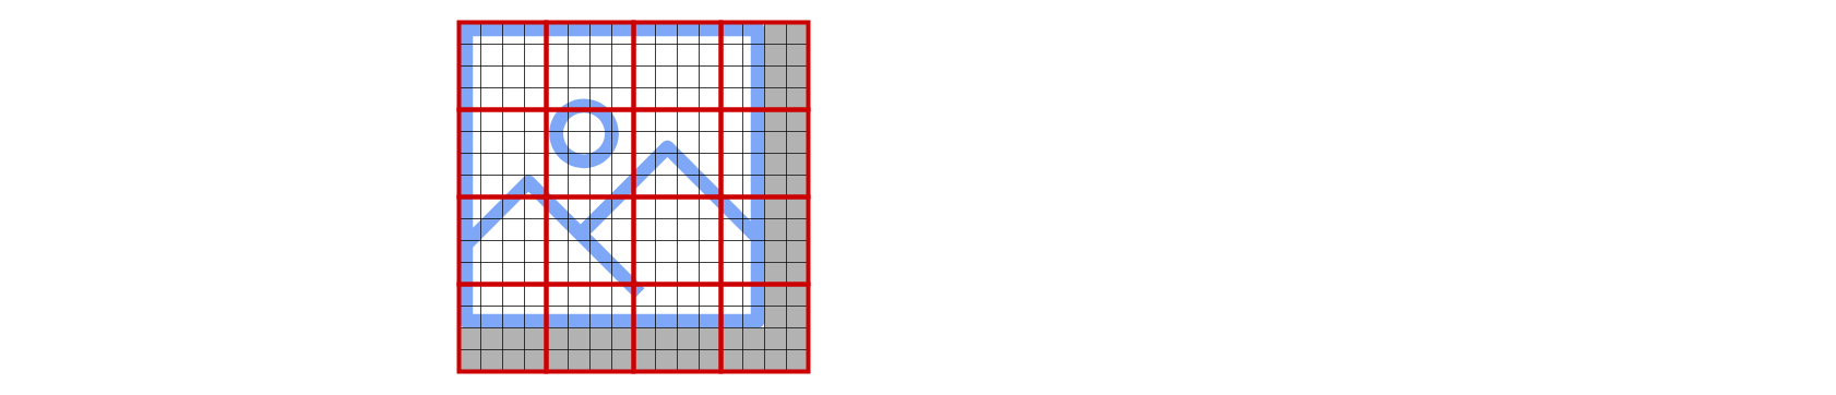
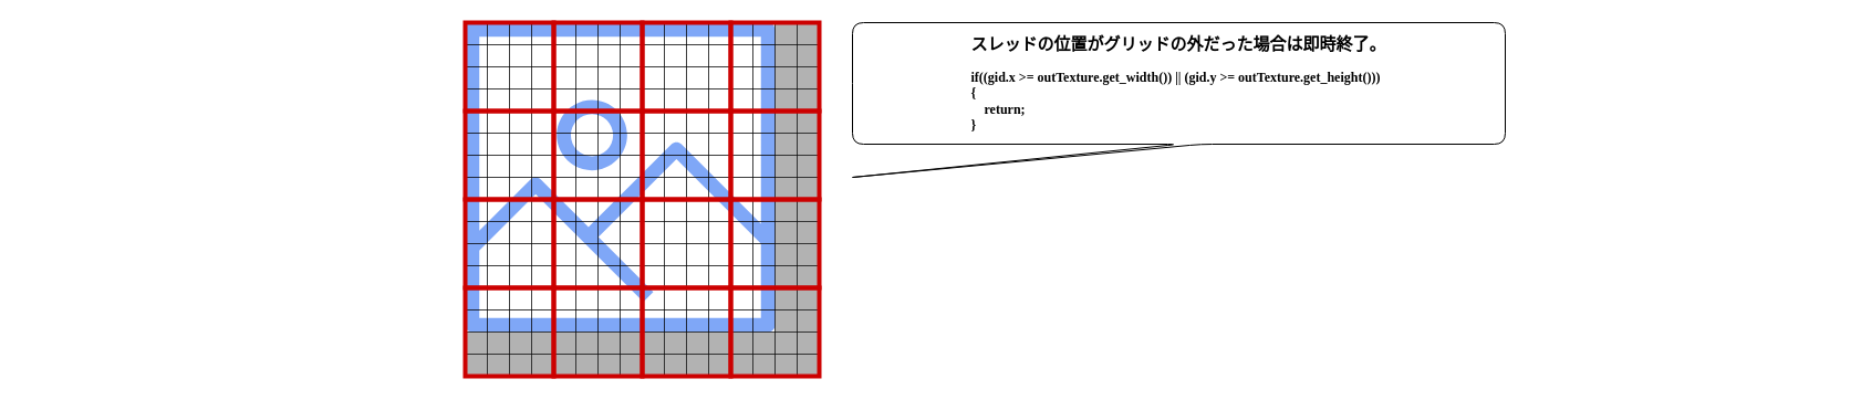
+ <mxCell id="278" value="&lt;div style=&quot;border-color: var(--border-color); font-family: &amp;quot;Lucida Console&amp;quot;; font-weight: 700; text-align: left;&quot;&gt;&lt;font style=&quot;font-size: 15px;&quot;&gt;スレッドの位置がグリッドの外だった場合は即時終了。&lt;/font&gt;&lt;br style=&quot;border-color: var(--border-color);&quot;&gt;&lt;/div&gt;&lt;div style=&quot;border-color: var(--border-color); font-family: &amp;quot;Lucida Console&amp;quot;; font-weight: 700; text-align: left;&quot;&gt;&lt;br style=&quot;border-color: var(--border-color);&quot;&gt;&lt;/div&gt;&lt;div style=&quot;border-color: var(--border-color); font-family: &amp;quot;Lucida Console&amp;quot;; font-weight: 700; text-align: left;&quot;&gt;if((gid.x &amp;gt;= outTexture.get_width()) || (gid.y &amp;gt;= outTexture.get_height()))&lt;br style=&quot;border-color: var(--border-color);&quot;&gt;&lt;/div&gt;&lt;div style=&quot;border-color: var(--border-color); font-family: &amp;quot;Lucida Console&amp;quot;; font-weight: 700; text-align: left;&quot;&gt;{&lt;/div&gt;&lt;div style=&quot;border-color: var(--border-color); font-family: &amp;quot;Lucida Console&amp;quot;; font-weight: 700; text-align: left;&quot;&gt;&amp;nbsp; &amp;nbsp; return;&lt;/div&gt;&lt;div style=&quot;border-color: var(--border-color); font-family: &amp;quot;Lucida Console&amp;quot;; font-weight: 700; text-align: left;&quot;&gt;}&lt;/div&gt;" style="shape=callout;whiteSpace=wrap;html=1;perimeter=calloutPerimeter;rounded=1;position2=0;" vertex="1" parent="1"><mxGeometry x="770" width="590" height="140" as="geometry" y="20" /></mxCell>
